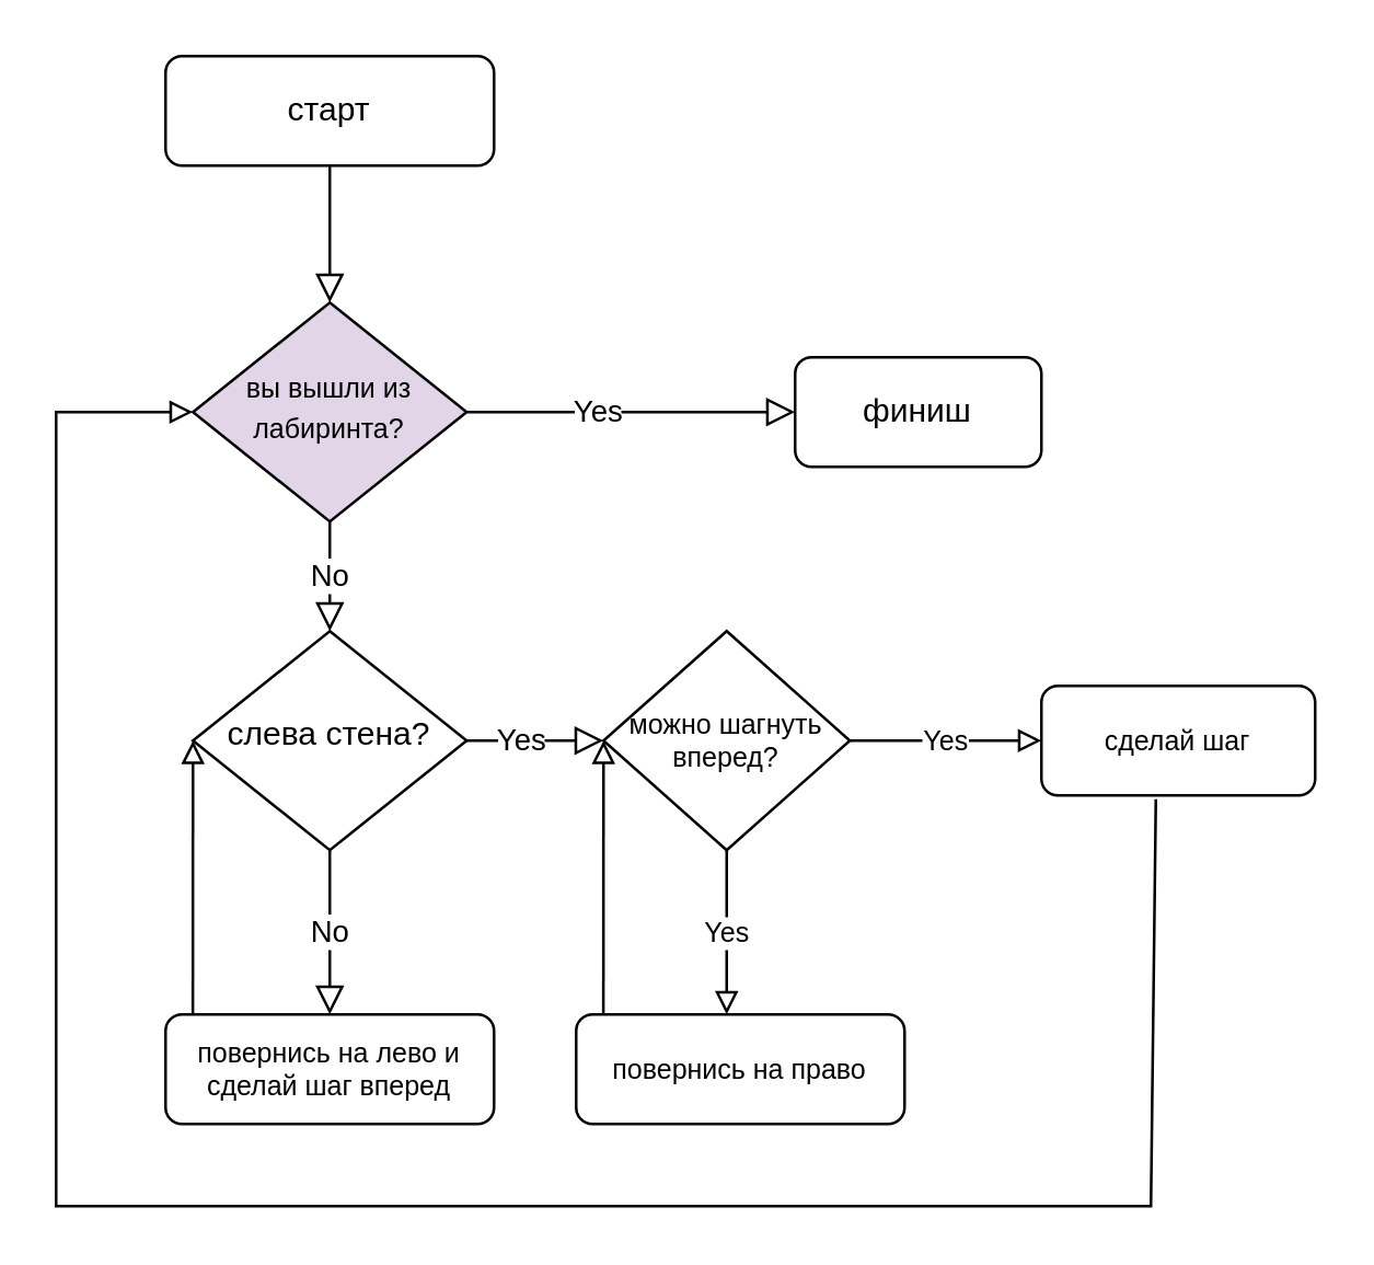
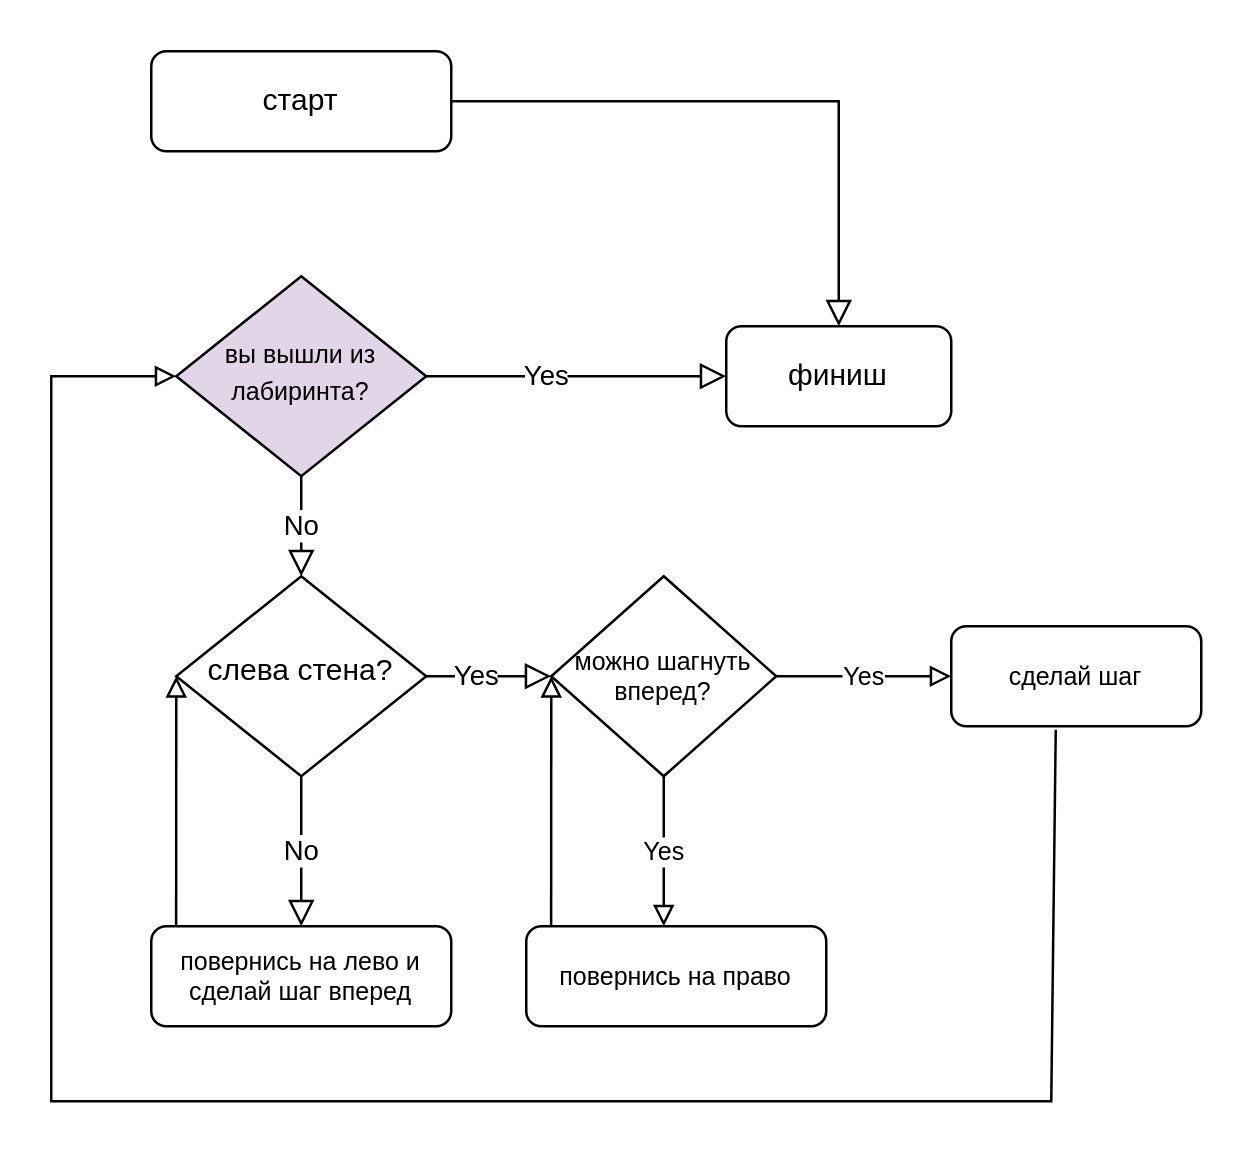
- <mxCell id="2" value="" style="rounded=0;html=1;jettySize=auto;orthogonalLoop=1;fontSize=11;endArrow=block;endFill=0;endSize=8;strokeWidth=1;shadow=0;labelBackgroundColor=none;edgeStyle=orthogonalEdgeStyle;" parent="1" source="3" target="6" edge="1"><mxGeometry relative="1" as="geometry" /></mxCell>
+ <mxCell id="2" value="" style="rounded=0;html=1;jettySize=auto;orthogonalLoop=1;fontSize=11;endArrow=block;endFill=0;endSize=8;strokeWidth=1;shadow=0;labelBackgroundColor=none;edgeStyle=orthogonalEdgeStyle;" parent="1" source="3" target="7" edge="1"><mxGeometry relative="1" as="geometry" /></mxCell>
